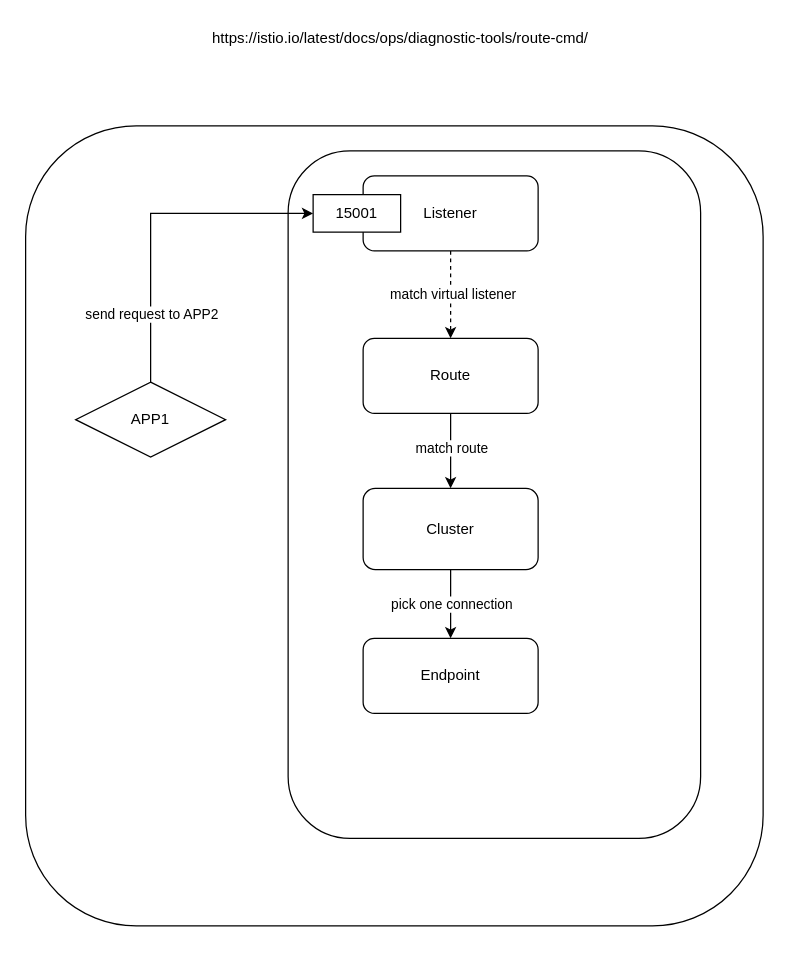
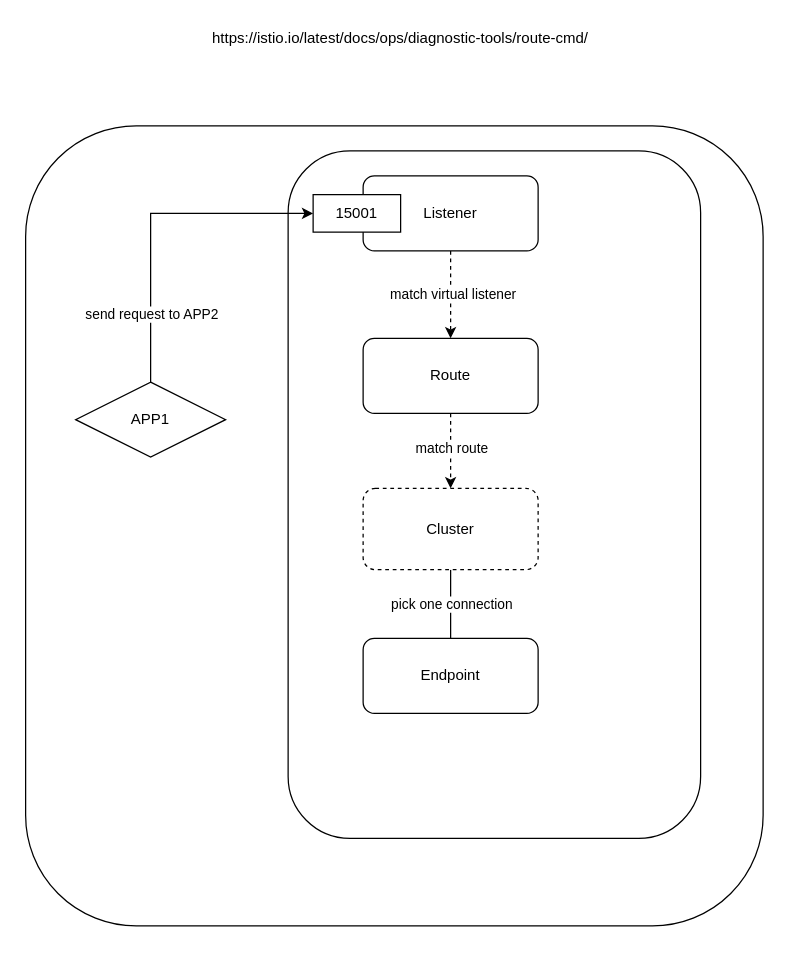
- <mxCell id="7" style="edgeStyle=orthogonalEdgeStyle;rounded=0;orthogonalLoop=1;jettySize=auto;html=1;entryX=0.5;entryY=0;entryDx=0;entryDy=0;" edge="1" parent="1" source="9" target="12"><mxGeometry relative="1" as="geometry" /></mxCell>
+ <mxCell id="7" style="edgeStyle=orthogonalEdgeStyle;rounded=0;orthogonalLoop=1;jettySize=auto;html=1;entryX=0.5;entryY=0;entryDx=0;entryDy=0;dashed=1;" edge="1" parent="1" source="9" target="12"><mxGeometry relative="1" as="geometry" /></mxCell>
- <mxCell id="12" value="Cluster" style="rounded=1;whiteSpace=wrap;html=1;" vertex="1" parent="1"><mxGeometry x="290" y="390" width="140" height="65" as="geometry" /></mxCell>
+ <mxCell id="12" value="Cluster" style="rounded=1;whiteSpace=wrap;html=1;dashed=1;" vertex="1" parent="1"><mxGeometry x="290" y="390" width="140" height="65" as="geometry" /></mxCell>
- <mxCell id="10" style="edgeStyle=orthogonalEdgeStyle;rounded=0;orthogonalLoop=1;jettySize=auto;html=1;entryX=0.5;entryY=0;entryDx=0;entryDy=0;" edge="1" parent="1" source="12" target="13"><mxGeometry relative="1" as="geometry" /></mxCell>
+ <mxCell id="10" style="edgeStyle=orthogonalEdgeStyle;rounded=0;orthogonalLoop=1;jettySize=auto;html=1;entryX=0.5;entryY=0;entryDx=0;entryDy=0;endArrow=none;" edge="1" parent="1" source="12" target="13"><mxGeometry relative="1" as="geometry" /></mxCell>
